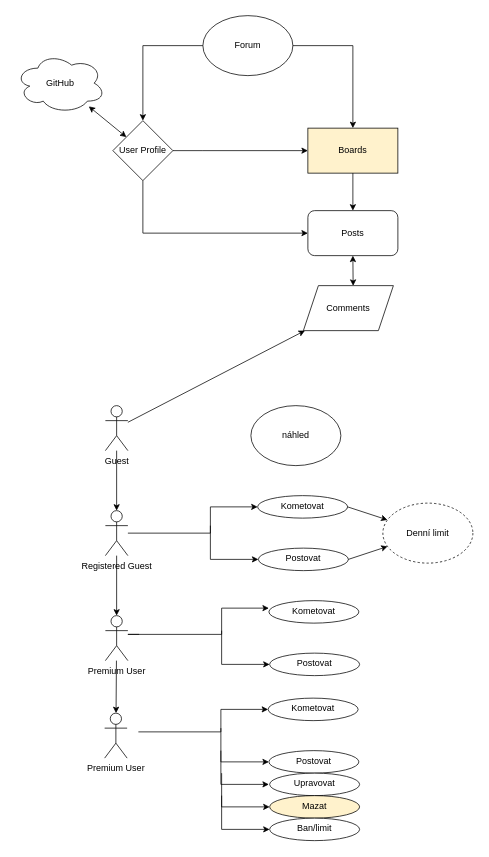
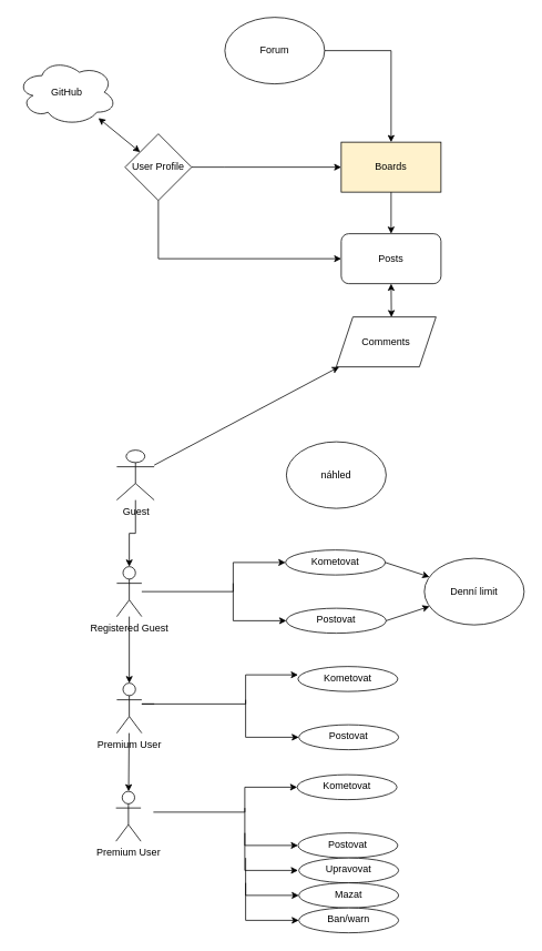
- <mxCell id="3" value="" style="endArrow=classic;html=1;rounded=0;" parent="1" source="2" target="4" edge="1"><mxGeometry width="50" height="50" relative="1" as="geometry"><mxPoint x="270" y="290" as="sourcePoint" /><mxPoint x="186.071" y="170" as="targetPoint" /><Array as="points"><mxPoint x="190" y="60" /></Array></mxGeometry></mxCell>
- <mxCell id="15" value="Guest" style="shape=umlActor;verticalLabelPosition=bottom;verticalAlign=top;html=1;outlineConnect=0;" parent="1" vertex="1"><mxGeometry x="140" y="540" width="30" height="60" as="geometry" /></mxCell>
+ <mxCell id="15" value="Guest" style="shape=umlActor;verticalLabelPosition=bottom;verticalAlign=top;html=1;outlineConnect=0;" parent="1" vertex="1"><mxGeometry x="140" y="540" width="45" height="60" as="geometry" /></mxCell>
- <mxCell id="16" value="náhled" style="ellipse;whiteSpace=wrap;html=1;" parent="1" vertex="1"><mxGeometry x="334" y="540" width="120" height="80" as="geometry" /></mxCell>
+ <mxCell id="16" value="náhled" style="ellipse;whiteSpace=wrap;html=1;" parent="1" vertex="1"><mxGeometry x="344" y="530" width="120" height="80" as="geometry" /></mxCell>
- <mxCell id="27" value="Denní limit" style="ellipse;whiteSpace=wrap;html=1;dashed=1;" parent="1" vertex="1"><mxGeometry x="510" y="670" width="120" height="80" as="geometry" /></mxCell>
+ <mxCell id="27" value="Denní limit" style="ellipse;whiteSpace=wrap;html=1;" parent="1" vertex="1"><mxGeometry x="510" y="670" width="120" height="80" as="geometry" /></mxCell>
- <mxCell id="39" value="Mazat" style="ellipse;whiteSpace=wrap;html=1;verticalAlign=top;fillColor=#fff2cc;" parent="1" vertex="1"><mxGeometry x="359" y="1060" width="120" height="30" as="geometry" /></mxCell>
+ <mxCell id="39" value="Mazat" style="ellipse;whiteSpace=wrap;html=1;verticalAlign=top;" parent="1" vertex="1"><mxGeometry x="359" y="1060" width="120" height="30" as="geometry" /></mxCell>
- <mxCell id="40" value="Ban/limit" style="ellipse;whiteSpace=wrap;html=1;verticalAlign=top;" parent="1" vertex="1"><mxGeometry x="359" y="1090" width="120" height="30" as="geometry" /></mxCell>
+ <mxCell id="40" value="Ban/warn" style="ellipse;whiteSpace=wrap;html=1;verticalAlign=top;" parent="1" vertex="1"><mxGeometry x="359" y="1090" width="120" height="30" as="geometry" /></mxCell>
